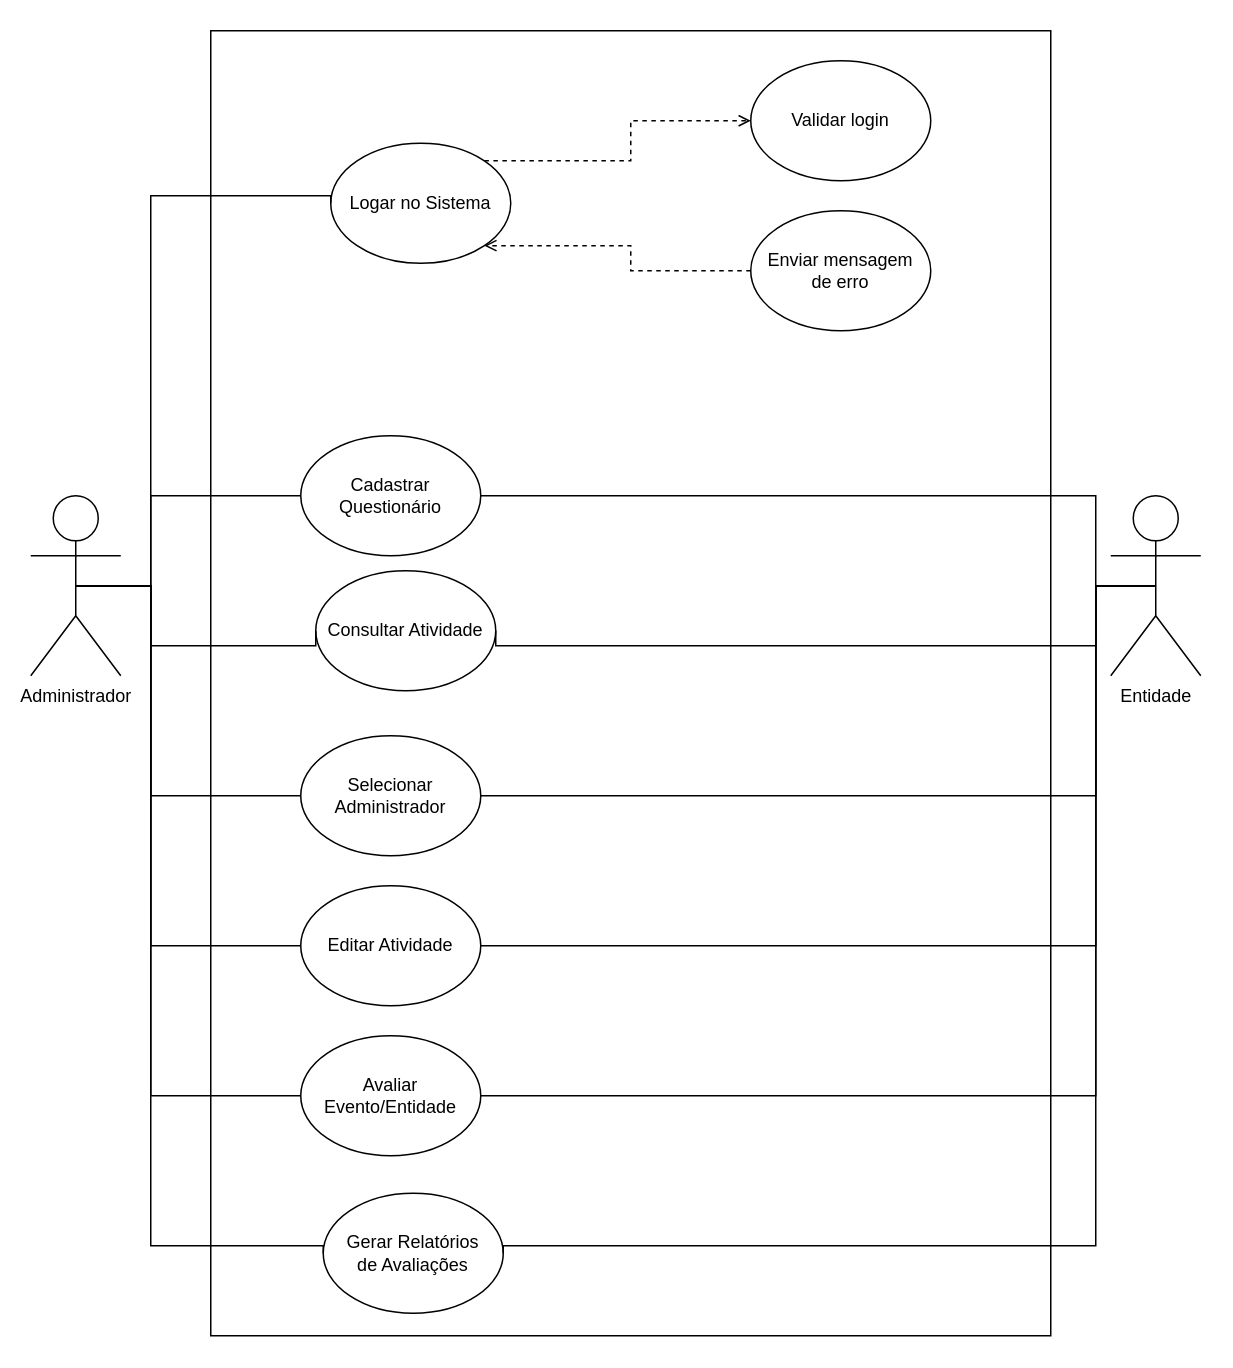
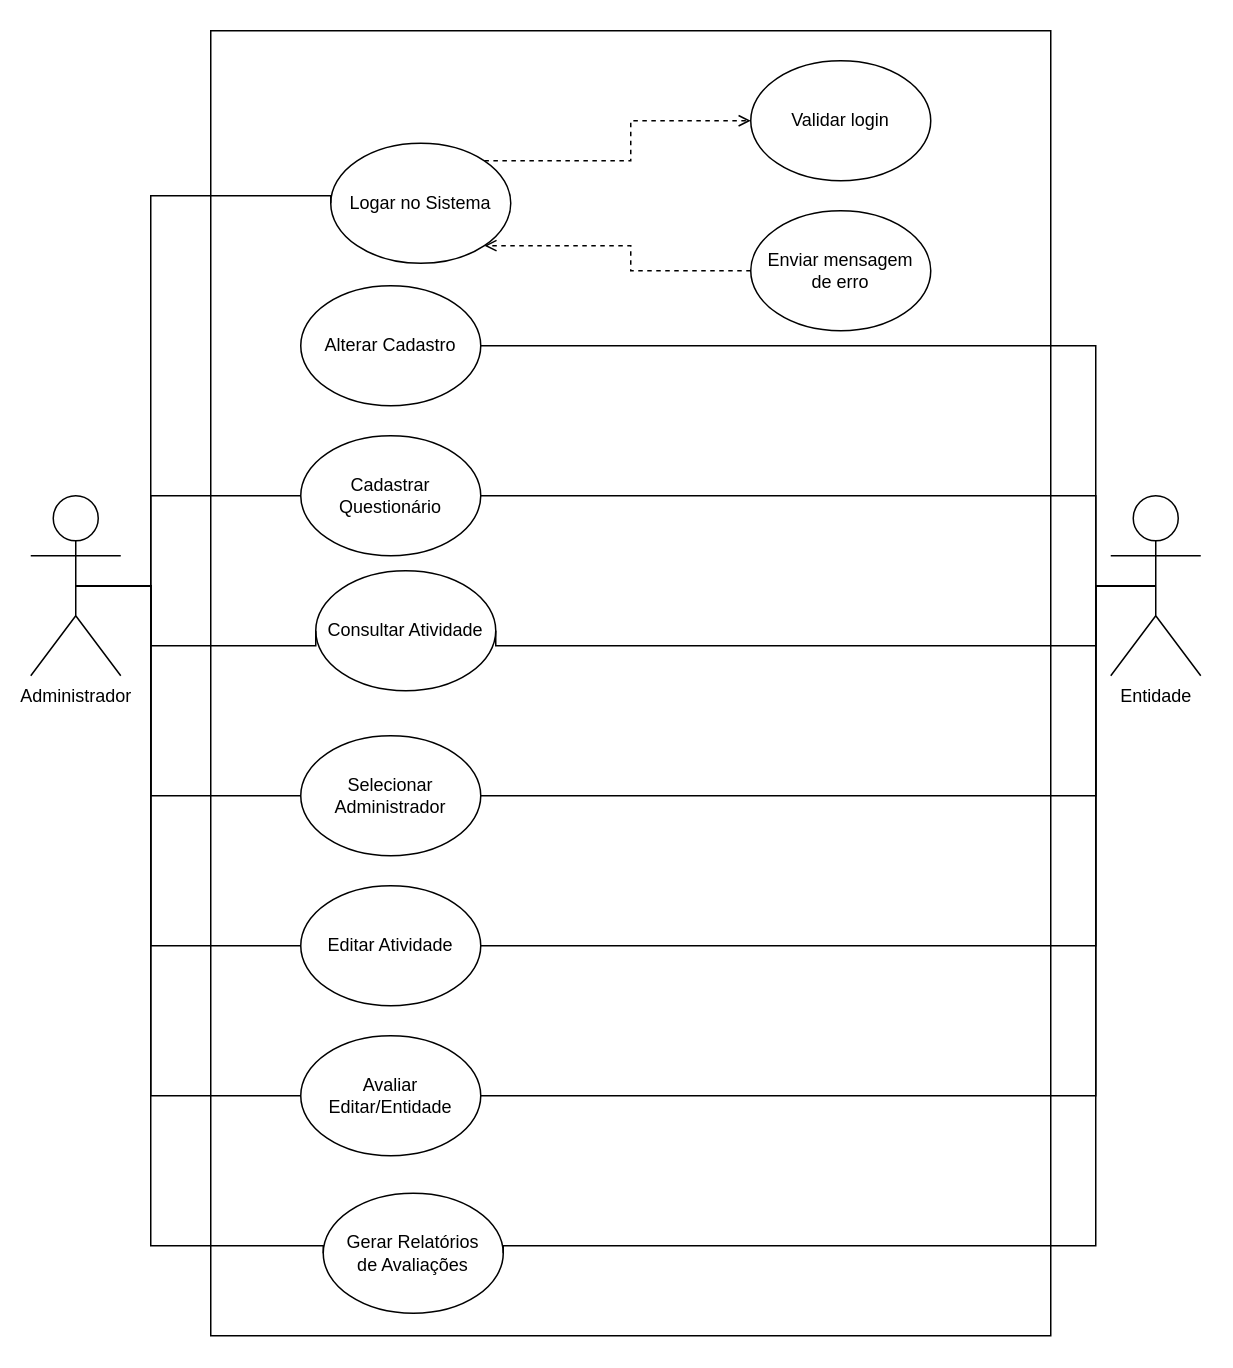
+ <mxCell id="5" value="Alterar Cadastro" style="ellipse;whiteSpace=wrap;html=1;strokeWidth=1;" parent="1" vertex="1"><mxGeometry x="200" y="190" width="120" height="80" as="geometry" /></mxCell>
+ <mxCell id="19" style="edgeStyle=orthogonalEdgeStyle;rounded=0;orthogonalLoop=1;jettySize=auto;html=1;exitX=1;exitY=0.5;exitDx=0;exitDy=0;entryX=0.5;entryY=0.5;entryDx=0;entryDy=0;entryPerimeter=0;endArrow=none;endFill=0;strokeWidth=1;" parent="1" source="5" target="4" edge="1"><mxGeometry relative="1" as="geometry"><Array as="points"><mxPoint x="730" y="230" /><mxPoint x="730" y="390" /></Array></mxGeometry></mxCell>
- <mxCell id="10" value="Avaliar&lt;br&gt;Evento/Entidade" style="ellipse;whiteSpace=wrap;html=1;strokeWidth=1;" parent="1" vertex="1"><mxGeometry x="200" y="690" width="120" height="80" as="geometry" /></mxCell>
+ <mxCell id="10" value="Avaliar&lt;br&gt;Editar/Entidade" style="ellipse;whiteSpace=wrap;html=1;strokeWidth=1;" parent="1" vertex="1"><mxGeometry x="200" y="690" width="120" height="80" as="geometry" /></mxCell>
